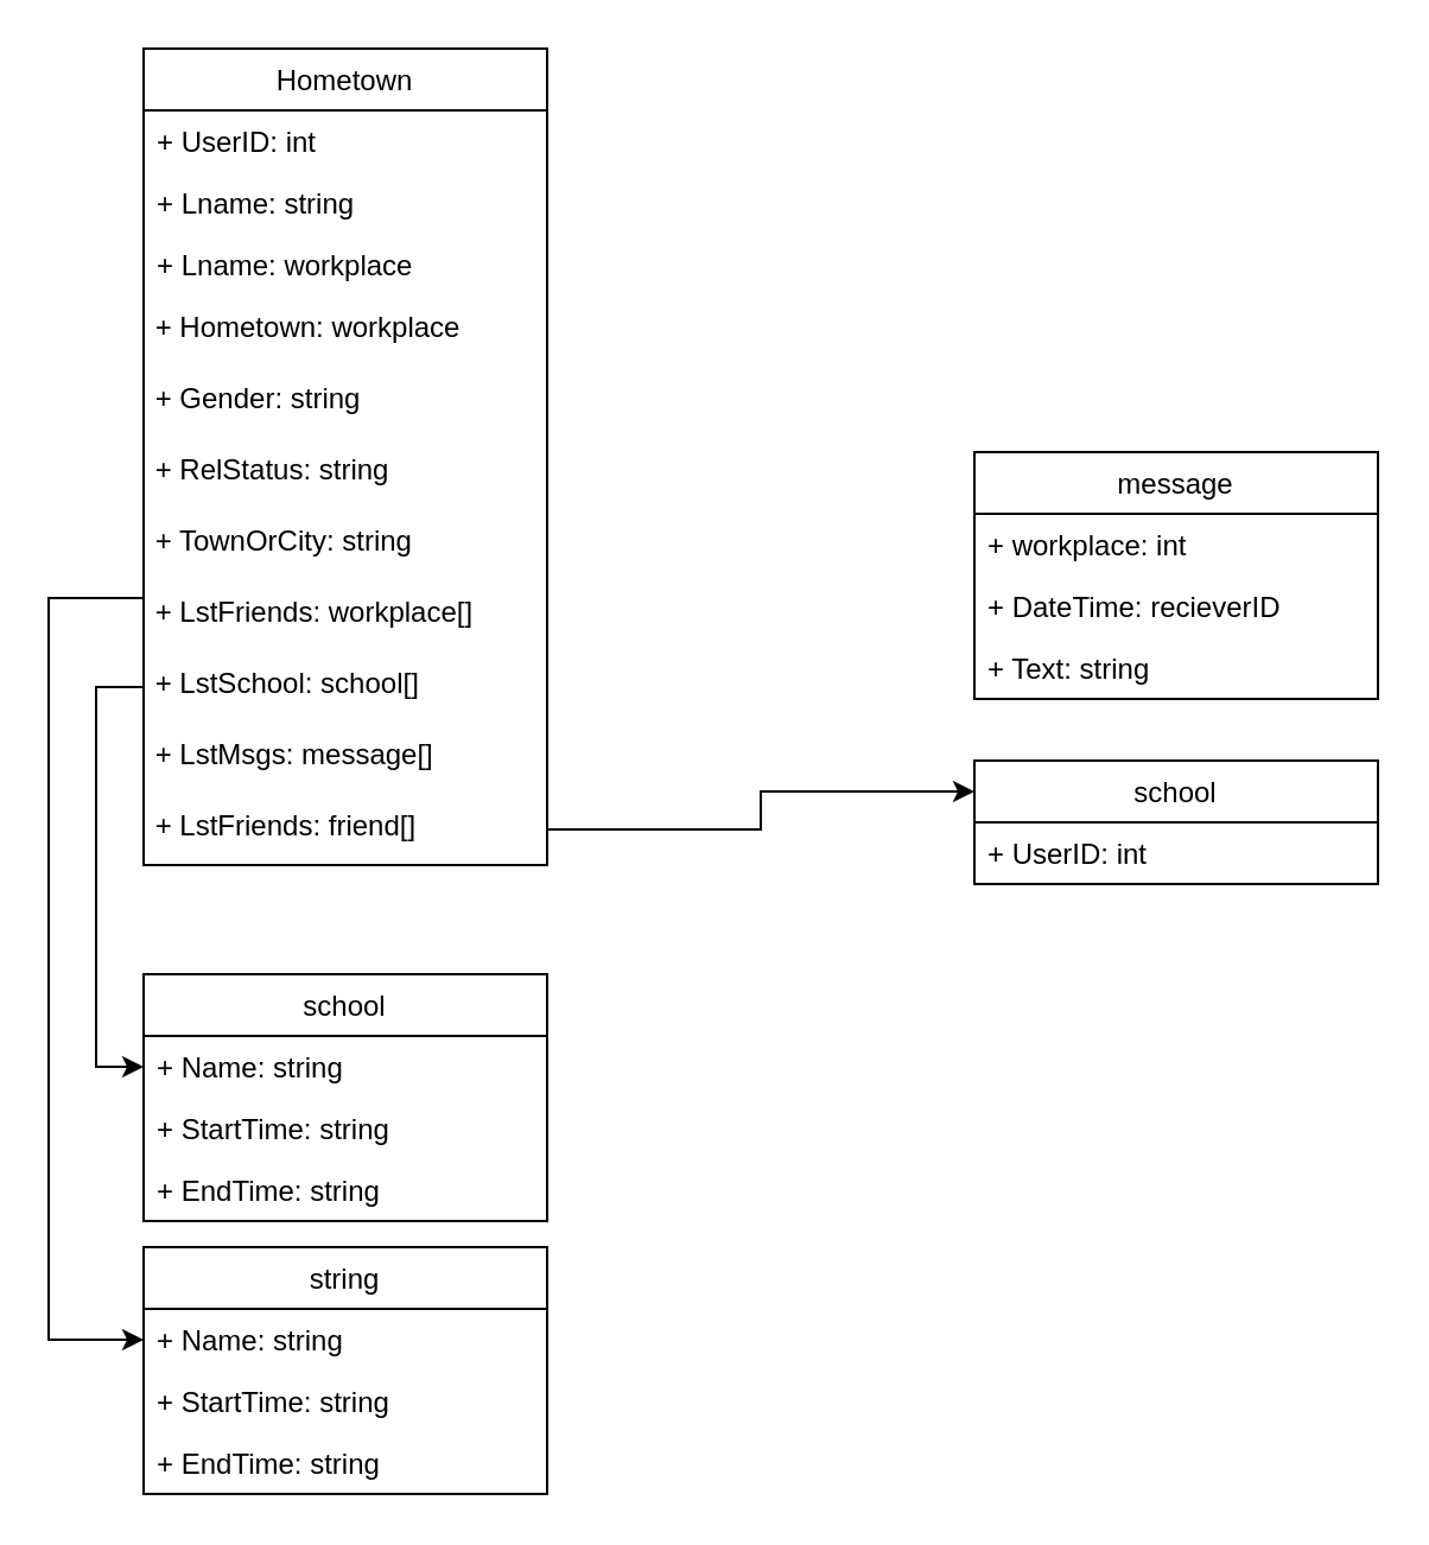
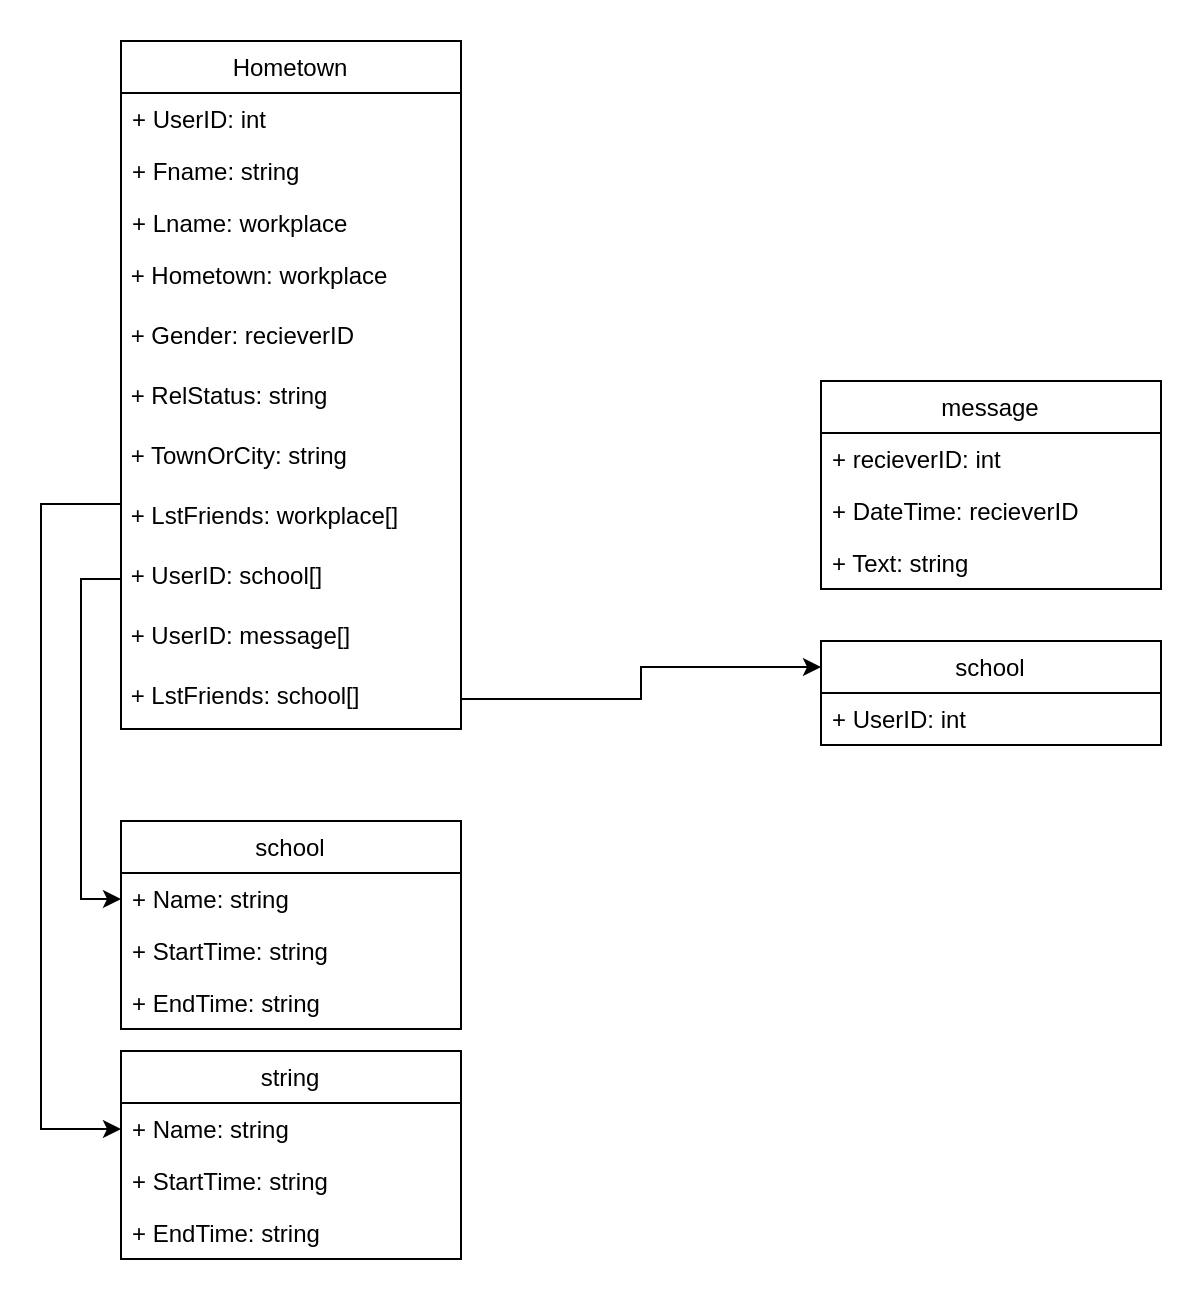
- <mxCell id="4" value="+ Lname: string" parent="2" vertex="1" style="text;strokeColor=none;fillColor=none;align=left;verticalAlign=top;spacingLeft=4;spacingRight=4;overflow=hidden;rotatable=0;points=[[0,0.5],[1,0.5]];portConstraint=eastwest;"><mxGeometry as="geometry" height="26" width="170" y="52" /></mxCell>
+ <mxCell id="4" value="+ Fname: string" parent="2" vertex="1" style="text;strokeColor=none;fillColor=none;align=left;verticalAlign=top;spacingLeft=4;spacingRight=4;overflow=hidden;rotatable=0;points=[[0,0.5],[1,0.5]];portConstraint=eastwest;"><mxGeometry as="geometry" height="26" width="170" y="52" /></mxCell>
- <mxCell id="7" value="&amp;nbsp;+ Gender: string" parent="2" vertex="1" style="text;html=1;"><mxGeometry as="geometry" height="30" width="170" y="134" /></mxCell>
+ <mxCell id="7" value="&amp;nbsp;+ Gender: recieverID" parent="2" vertex="1" style="text;html=1;"><mxGeometry as="geometry" height="30" width="170" y="134" /></mxCell>
- <mxCell id="23" value="+ workplace: int" parent="22" vertex="1" style="text;strokeColor=none;fillColor=none;align=left;verticalAlign=top;spacingLeft=4;spacingRight=4;overflow=hidden;rotatable=0;points=[[0,0.5],[1,0.5]];portConstraint=eastwest;"><mxGeometry as="geometry" height="26" width="170" y="26" /></mxCell>
+ <mxCell id="23" value="+ recieverID: int" parent="22" vertex="1" style="text;strokeColor=none;fillColor=none;align=left;verticalAlign=top;spacingLeft=4;spacingRight=4;overflow=hidden;rotatable=0;points=[[0,0.5],[1,0.5]];portConstraint=eastwest;"><mxGeometry as="geometry" height="26" width="170" y="26" /></mxCell>
- <mxCell id="11" value="&amp;nbsp;+ LstSchool: school[]" parent="2" vertex="1" style="text;html=1;"><mxGeometry as="geometry" height="30" width="170" y="254" /></mxCell>
+ <mxCell id="11" value="&amp;nbsp;+ UserID: school[]" parent="2" vertex="1" style="text;html=1;"><mxGeometry as="geometry" height="30" width="170" y="254" /></mxCell>
- <mxCell id="12" value="&amp;nbsp;+ LstMsgs: message[]" parent="2" vertex="1" style="text;html=1;"><mxGeometry as="geometry" height="30" width="170" y="284" /></mxCell>
+ <mxCell id="12" value="&amp;nbsp;+ UserID: message[]" parent="2" vertex="1" style="text;html=1;"><mxGeometry as="geometry" height="30" width="170" y="284" /></mxCell>
- <mxCell id="13" value="&amp;nbsp;+ LstFriends: friend[]" parent="2" vertex="1" style="text;html=1;"><mxGeometry as="geometry" height="30" width="170" y="314" /></mxCell>
+ <mxCell id="13" value="&amp;nbsp;+ LstFriends: school[]" parent="2" vertex="1" style="text;html=1;"><mxGeometry as="geometry" height="30" width="170" y="314" /></mxCell>
